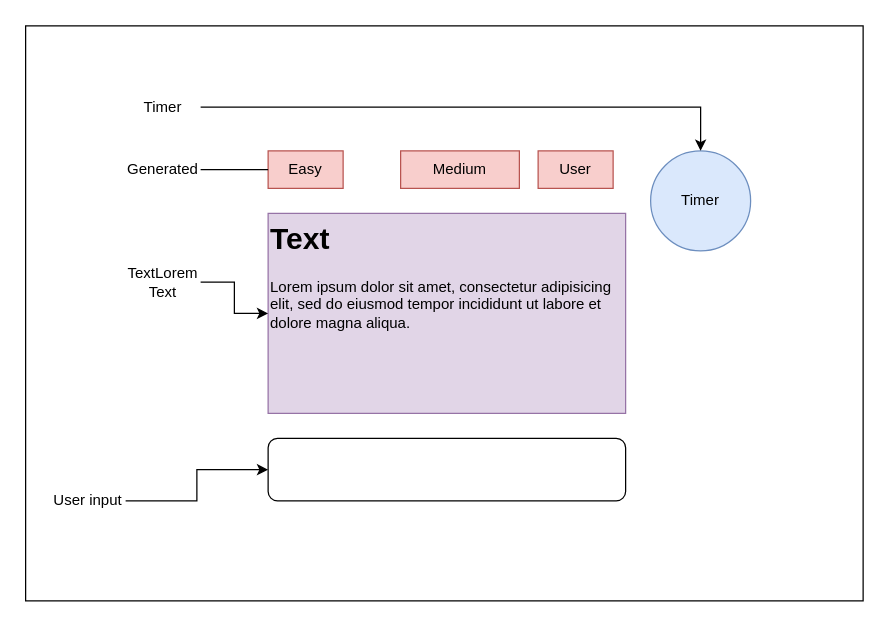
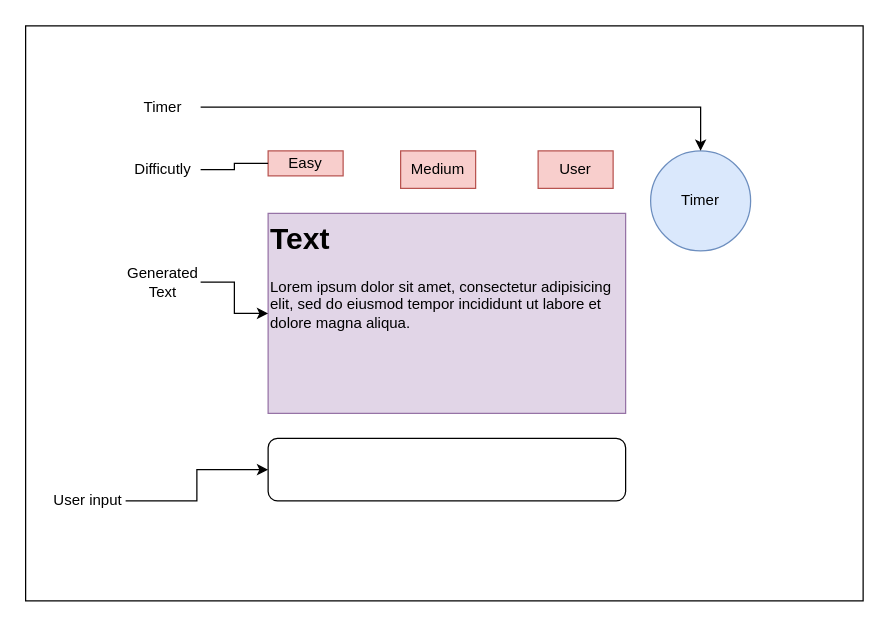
- <mxCell id="10" value="Generated" style="text;html=1;align=center;verticalAlign=middle;whiteSpace=wrap;rounded=0;" vertex="1" parent="1"><mxGeometry x="100" y="120" width="60" height="30" as="geometry" /></mxCell>
+ <mxCell id="10" value="Difficutly" style="text;html=1;align=center;verticalAlign=middle;whiteSpace=wrap;rounded=0;" vertex="1" parent="1"><mxGeometry x="100" y="120" width="60" height="30" as="geometry" /></mxCell>
- <mxCell id="3" value="Easy" style="text;html=1;align=center;verticalAlign=middle;whiteSpace=wrap;rounded=0;fillColor=#f8cecc;strokeColor=#b85450;" vertex="1" parent="1"><mxGeometry x="214" y="120" width="60" height="30" as="geometry" /></mxCell>
+ <mxCell id="3" value="Easy" style="text;html=1;align=center;verticalAlign=middle;whiteSpace=wrap;rounded=0;fillColor=#f8cecc;strokeColor=#b85450;" vertex="1" parent="1"><mxGeometry x="214" y="120" width="60" height="20" as="geometry" /></mxCell>
- <mxCell id="5" value="Medium" style="text;html=1;align=center;verticalAlign=middle;whiteSpace=wrap;rounded=0;fillColor=#f8cecc;strokeColor=#b85450;" vertex="1" parent="1"><mxGeometry x="320" y="120" width="95" height="30" as="geometry" /></mxCell>
+ <mxCell id="5" value="Medium" style="text;html=1;align=center;verticalAlign=middle;whiteSpace=wrap;rounded=0;fillColor=#f8cecc;strokeColor=#b85450;" vertex="1" parent="1"><mxGeometry x="320" y="120" width="60" height="30" as="geometry" /></mxCell>
- <mxCell id="12" value="TextLorem Text" style="text;html=1;align=center;verticalAlign=middle;whiteSpace=wrap;rounded=0;" vertex="1" parent="1"><mxGeometry x="100" y="210" width="60" height="30" as="geometry" /></mxCell>
+ <mxCell id="12" value="Generated Text" style="text;html=1;align=center;verticalAlign=middle;whiteSpace=wrap;rounded=0;" vertex="1" parent="1"><mxGeometry x="100" y="210" width="60" height="30" as="geometry" /></mxCell>
